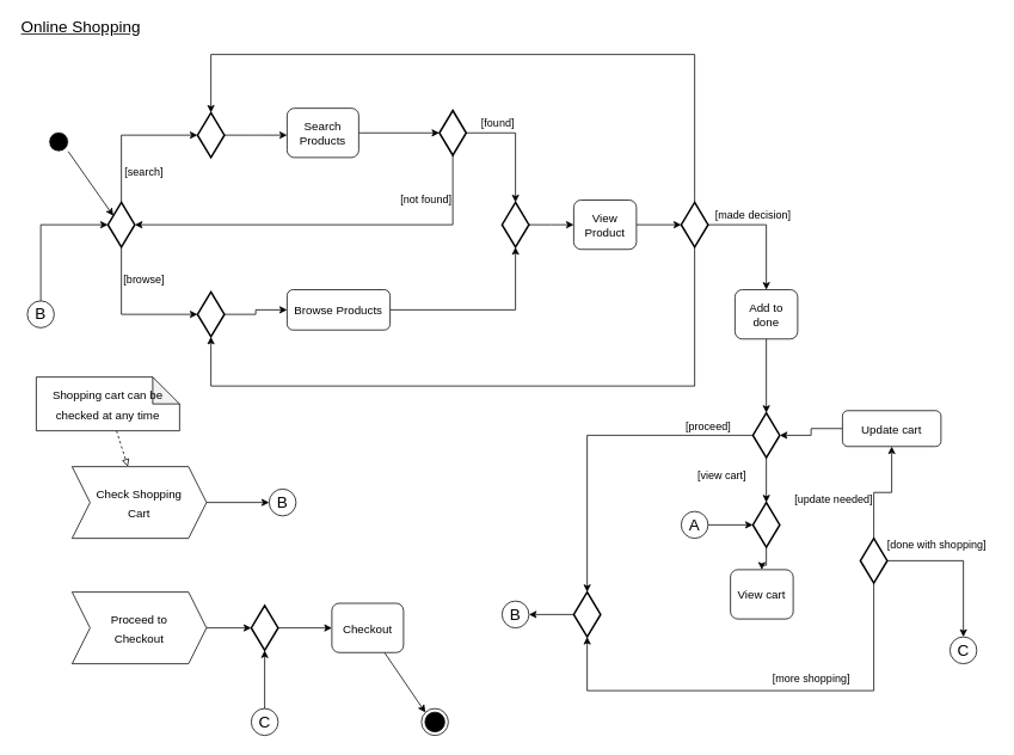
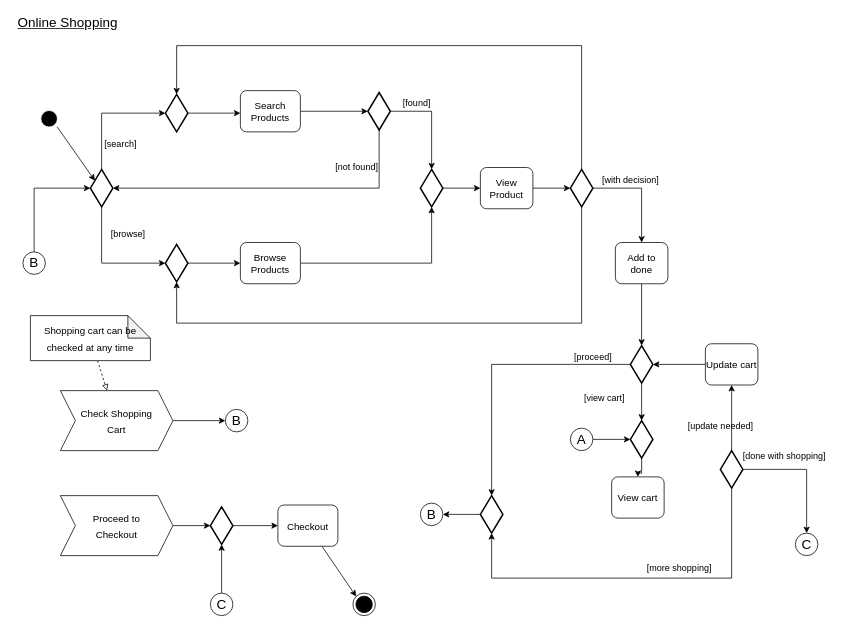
- <mxCell id="66" value="&lt;font style=&quot;font-size: 12px&quot;&gt;[made decision]&lt;/font&gt;" style="text;html=1;align=center;verticalAlign=middle;resizable=0;points=[];autosize=1;strokeColor=none;fontSize=18;fontColor=#000000;" vertex="1" parent="1"><mxGeometry x="790" y="222.5" width="100" height="30" as="geometry" /></mxCell>
+ <mxCell id="66" value="&lt;font style=&quot;font-size: 12px&quot;&gt;[with decision]&lt;/font&gt;" style="text;html=1;align=center;verticalAlign=middle;resizable=0;points=[];autosize=1;strokeColor=none;fontSize=18;fontColor=#000000;" vertex="1" parent="1"><mxGeometry x="790" y="222.5" width="100" height="30" as="geometry" /></mxCell>
- <mxCell id="63" value="&lt;font style=&quot;font-size: 12px&quot;&gt;[browse]&lt;/font&gt;" style="text;html=1;align=center;verticalAlign=middle;resizable=0;points=[];autosize=1;strokeColor=none;fontSize=18;fontColor=#000000;" vertex="1" parent="1"><mxGeometry x="130" y="295" width="60" height="30" as="geometry" /></mxCell>
+ <mxCell id="63" value="&lt;font style=&quot;font-size: 12px&quot;&gt;[browse]&lt;/font&gt;" style="text;html=1;align=center;verticalAlign=middle;resizable=0;points=[];autosize=1;strokeColor=none;fontSize=18;fontColor=#000000;" vertex="1" parent="1"><mxGeometry x="140" y="295" width="60" height="30" as="geometry" /></mxCell>
- <mxCell id="22" value="Browse Products" style="rounded=1;whiteSpace=wrap;html=1;fontSize=13;fontColor=#000000;" vertex="1" parent="1"><mxGeometry x="320" y="322.5" width="115" height="45" as="geometry" /></mxCell>
+ <mxCell id="22" value="Browse Products" style="rounded=1;whiteSpace=wrap;html=1;fontSize=13;fontColor=#000000;" vertex="1" parent="1"><mxGeometry x="320" y="322.5" width="80" height="55" as="geometry" /></mxCell>
- <mxCell id="35" value="Update cart" style="rounded=1;whiteSpace=wrap;html=1;fontSize=13;fontColor=#000000;" vertex="1" parent="1"><mxGeometry x="940" y="457.5" width="110" height="40" as="geometry" /></mxCell>
+ <mxCell id="35" value="Update cart" style="rounded=1;whiteSpace=wrap;html=1;fontSize=13;fontColor=#000000;" vertex="1" parent="1"><mxGeometry x="940" y="457.5" width="70" height="55" as="geometry" /></mxCell>
- <mxCell id="69" value="&lt;span style=&quot;font-size: 12px&quot;&gt;[update needed]&lt;/span&gt;" style="text;html=1;align=center;verticalAlign=middle;resizable=0;points=[];autosize=1;strokeColor=none;fontSize=18;fontColor=#000000;" vertex="1" parent="1"><mxGeometry x="880" y="540" width="100" height="30" as="geometry" /></mxCell>
+ <mxCell id="69" value="&lt;span style=&quot;font-size: 12px&quot;&gt;[update needed]&lt;/span&gt;" style="text;html=1;align=center;verticalAlign=middle;resizable=0;points=[];autosize=1;strokeColor=none;fontSize=18;fontColor=#000000;" vertex="1" parent="1"><mxGeometry x="910" y="550" width="100" height="30" as="geometry" /></mxCell>
